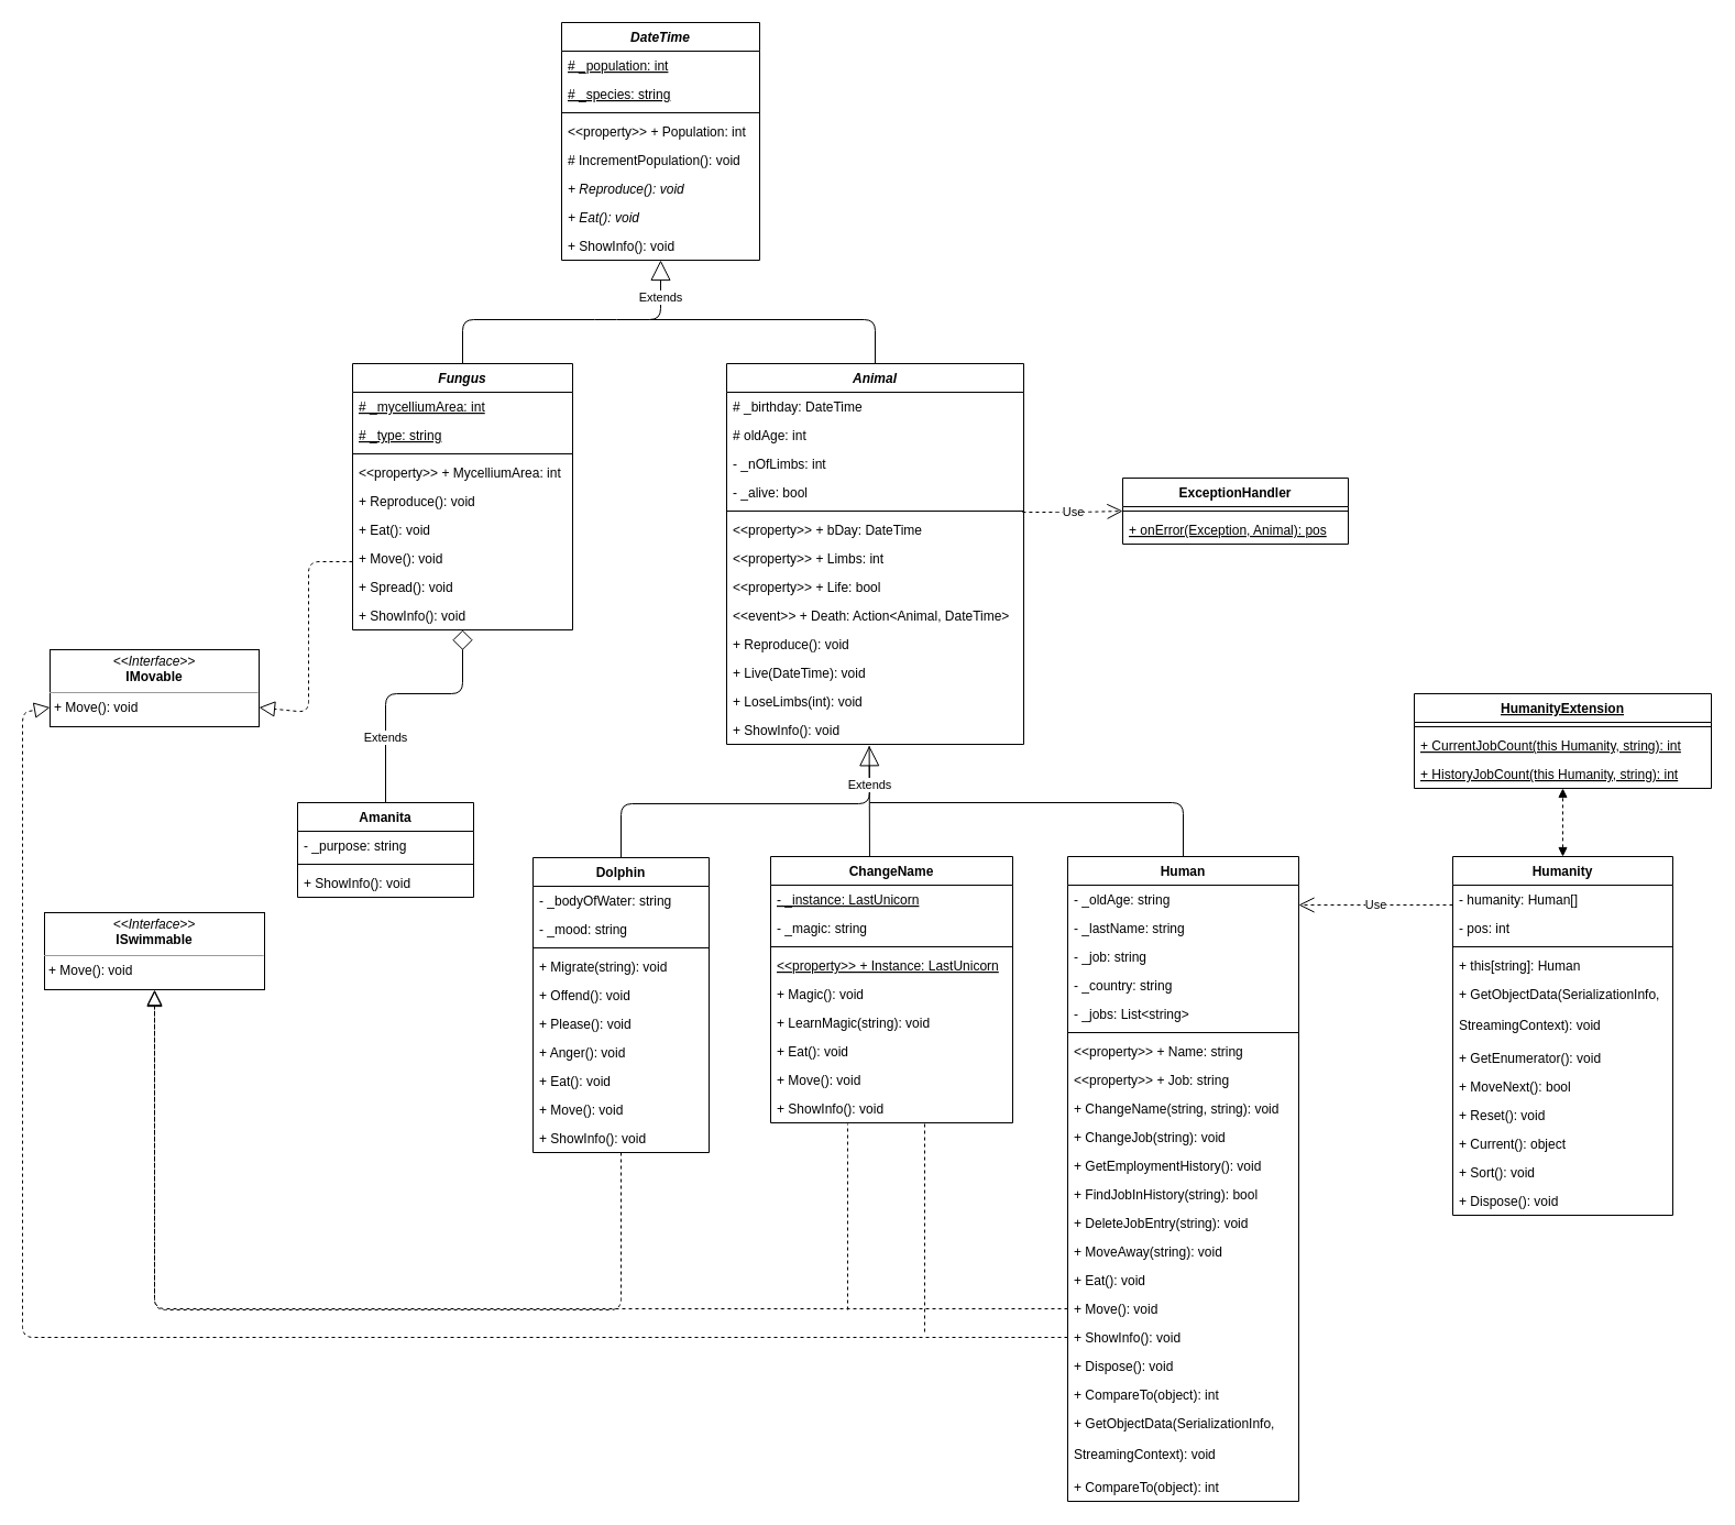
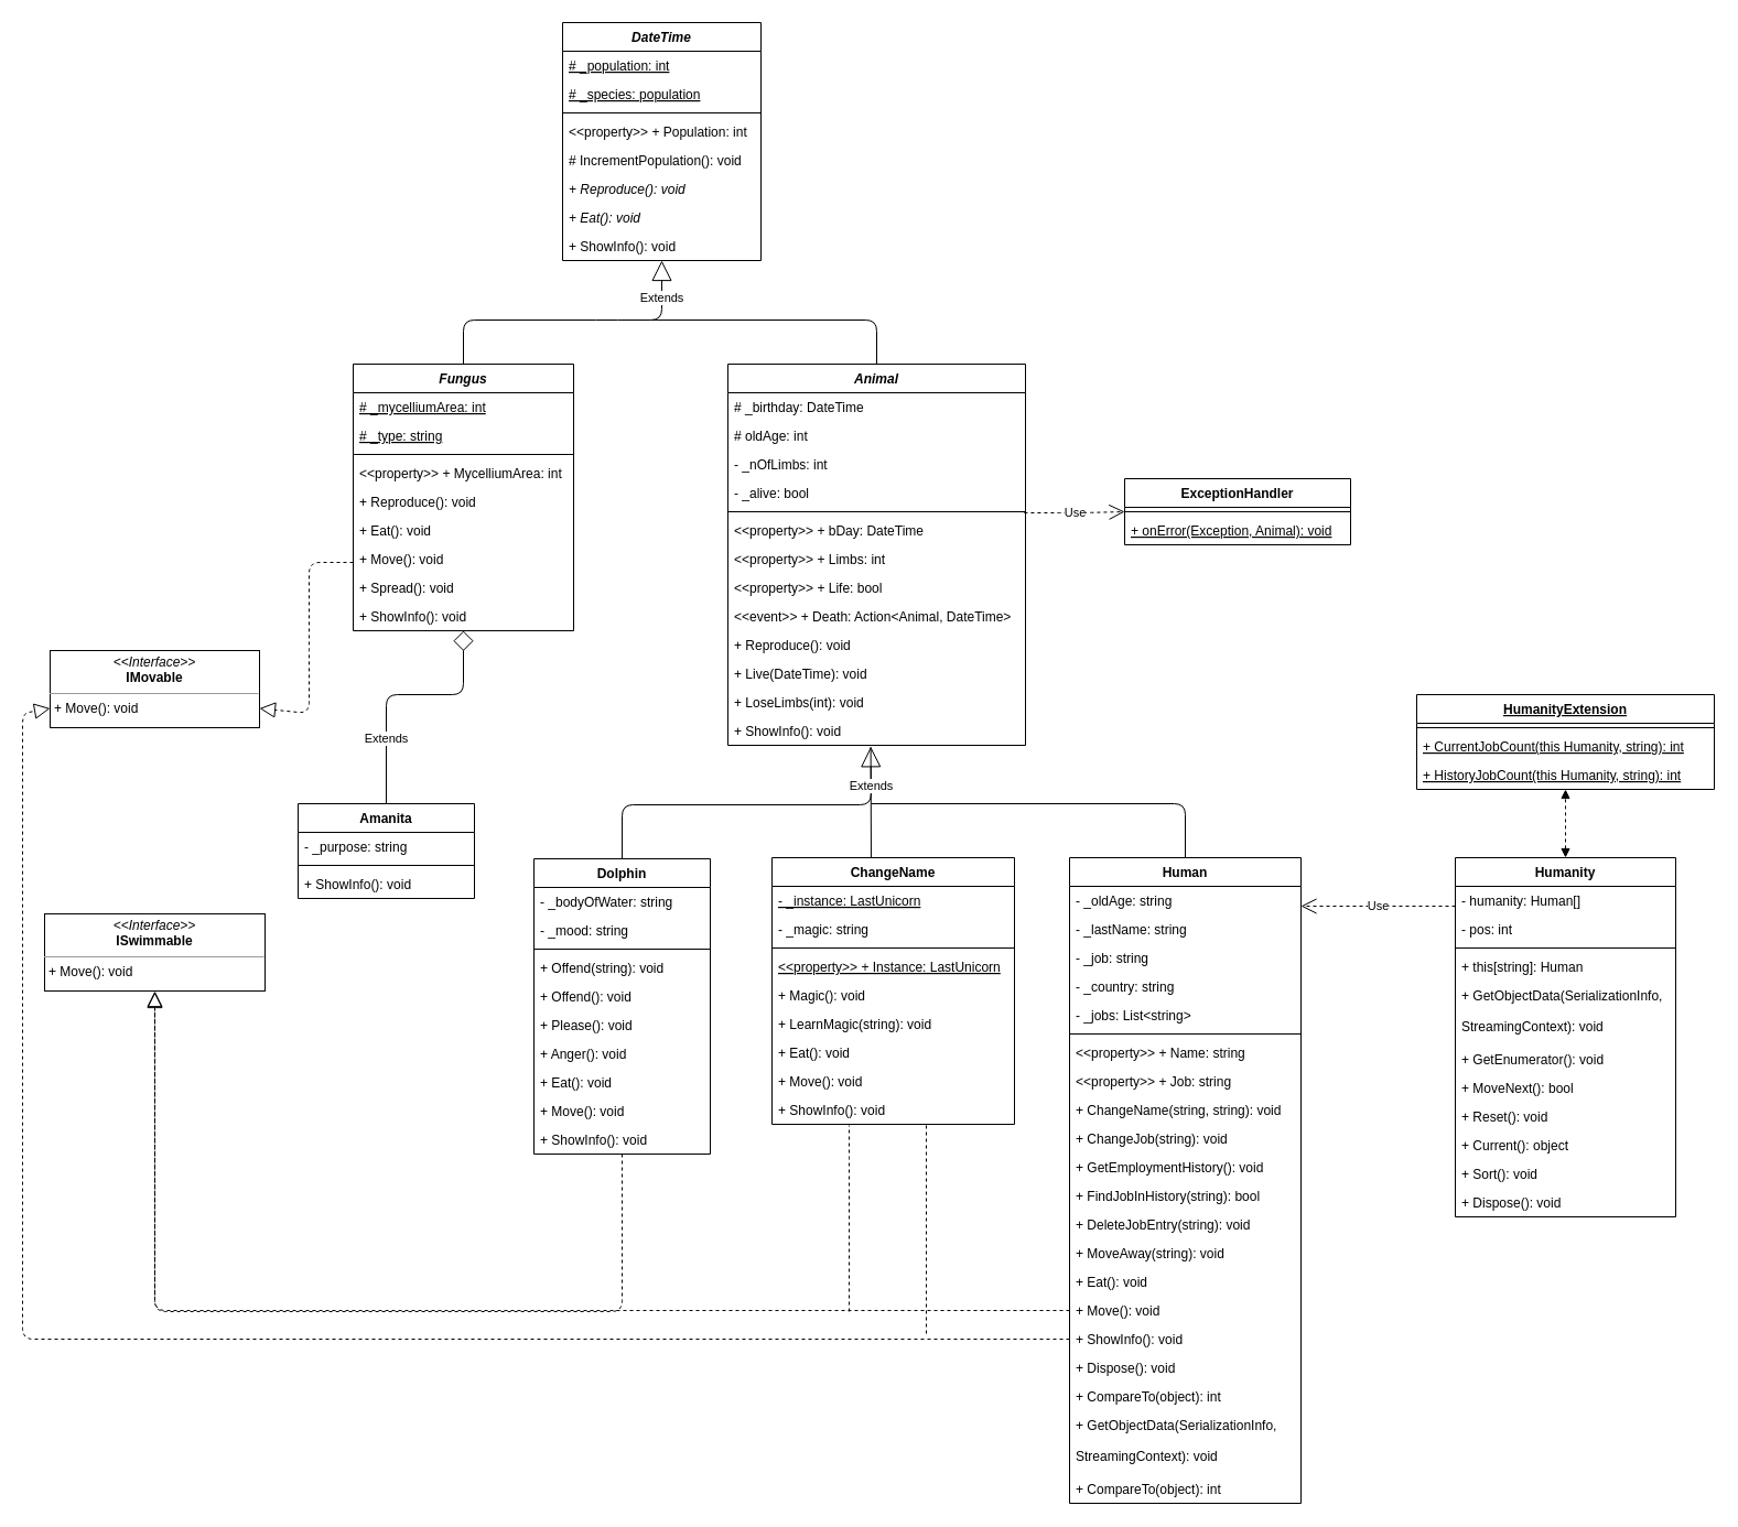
- <mxCell id="31" value="# _species: string" style="text;strokeColor=none;fillColor=none;align=left;verticalAlign=top;spacingLeft=4;spacingRight=4;overflow=hidden;rotatable=0;points=[[0,0.5],[1,0.5]];portConstraint=eastwest;fontStyle=4" parent="29" vertex="1"><mxGeometry y="52" width="180" height="26" as="geometry" /></mxCell>
+ <mxCell id="31" value="# _species: population" style="text;strokeColor=none;fillColor=none;align=left;verticalAlign=top;spacingLeft=4;spacingRight=4;overflow=hidden;rotatable=0;points=[[0,0.5],[1,0.5]];portConstraint=eastwest;fontStyle=4" parent="29" vertex="1"><mxGeometry y="52" width="180" height="26" as="geometry" /></mxCell>
- <mxCell id="91" value="+ onError(Exception, Animal): pos" style="text;strokeColor=none;fillColor=none;align=left;verticalAlign=top;spacingLeft=4;spacingRight=4;overflow=hidden;rotatable=0;points=[[0,0.5],[1,0.5]];portConstraint=eastwest;fontStyle=4" parent="89" vertex="1"><mxGeometry y="34" width="205" height="26" as="geometry" /></mxCell>
+ <mxCell id="91" value="+ onError(Exception, Animal): void" style="text;strokeColor=none;fillColor=none;align=left;verticalAlign=top;spacingLeft=4;spacingRight=4;overflow=hidden;rotatable=0;points=[[0,0.5],[1,0.5]];portConstraint=eastwest;fontStyle=4" parent="89" vertex="1"><mxGeometry y="34" width="205" height="26" as="geometry" /></mxCell>
- <mxCell id="42" value="+ Migrate(string): void" style="text;strokeColor=none;fillColor=none;align=left;verticalAlign=top;spacingLeft=4;spacingRight=4;overflow=hidden;rotatable=0;points=[[0,0.5],[1,0.5]];portConstraint=eastwest;fontStyle=0" parent="38" vertex="1"><mxGeometry y="86" width="160" height="26" as="geometry" /></mxCell>
+ <mxCell id="42" value="+ Offend(string): void" style="text;strokeColor=none;fillColor=none;align=left;verticalAlign=top;spacingLeft=4;spacingRight=4;overflow=hidden;rotatable=0;points=[[0,0.5],[1,0.5]];portConstraint=eastwest;fontStyle=0" parent="38" vertex="1"><mxGeometry y="86" width="160" height="26" as="geometry" /></mxCell>
